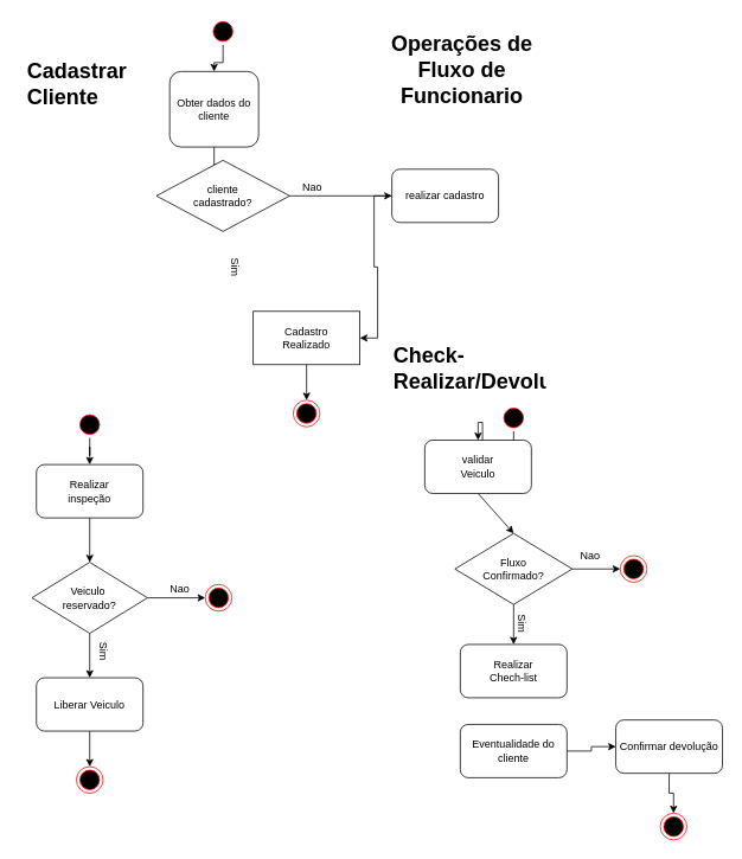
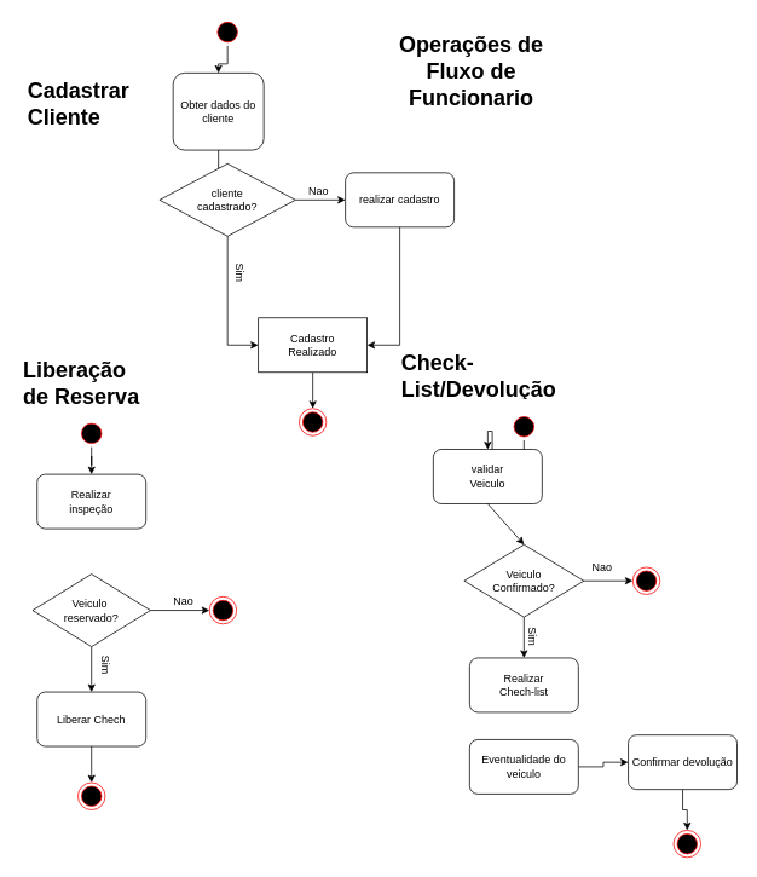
- <mxCell id="7" value="&lt;h1&gt;Cadastrar Cliente&lt;/h1&gt;" style="text;html=1;strokeColor=none;fillColor=none;spacing=5;spacingTop=-20;whiteSpace=wrap;overflow=hidden;rounded=0;" vertex="1" parent="1"><mxGeometry x="25" y="60" width="150" height="60" as="geometry" /></mxCell>
+ <mxCell id="7" value="&lt;h1&gt;Cadastrar Cliente&lt;/h1&gt;" style="text;html=1;strokeColor=none;fillColor=none;spacing=5;spacingTop=-20;whiteSpace=wrap;overflow=hidden;rounded=0;" vertex="1" parent="1"><mxGeometry x="25" y="80" width="150" height="60" as="geometry" /></mxCell>
- <mxCell id="13" value="realizar cadastro" style="rounded=1;whiteSpace=wrap;html=1;" vertex="1" parent="1"><mxGeometry x="440" y="190" width="120" height="60" as="geometry" /></mxCell>
+ <mxCell id="13" value="realizar cadastro" style="rounded=1;whiteSpace=wrap;html=1;" vertex="1" parent="1"><mxGeometry x="380" y="190" width="120" height="60" as="geometry" /></mxCell>
- <mxCell id="32" value="&lt;h1&gt;Check-Realizar/Devolução&lt;/h1&gt;" style="text;html=1;strokeColor=none;fillColor=none;spacing=5;spacingTop=-20;whiteSpace=wrap;overflow=hidden;rounded=0;" vertex="1" parent="1"><mxGeometry x="437" y="380" width="180" height="60" as="geometry" /></mxCell>
+ <mxCell id="32" value="&lt;h1&gt;Check-List/Devolução&lt;/h1&gt;" style="text;html=1;strokeColor=none;fillColor=none;spacing=5;spacingTop=-20;whiteSpace=wrap;overflow=hidden;rounded=0;" vertex="1" parent="1"><mxGeometry x="437" y="380" width="180" height="60" as="geometry" /></mxCell>
+ <mxCell id="9" style="edgeStyle=orthogonalEdgeStyle;rounded=0;orthogonalLoop=1;jettySize=auto;html=1;entryX=0;entryY=0.5;entryDx=0;entryDy=0;" edge="1" parent="1" source="10" target="16"><mxGeometry relative="1" as="geometry" /></mxCell>
+ <mxCell id="18" value="&lt;h1&gt;Liberação de Reserva&lt;/h1&gt;" style="text;html=1;strokeColor=none;fillColor=none;spacing=5;spacingTop=-20;whiteSpace=wrap;overflow=hidden;rounded=0;" vertex="1" parent="1"><mxGeometry x="20" y="387.5" width="150" height="60" as="geometry" /></mxCell>
- <mxCell id="25" value="" style="endArrow=classic;html=1;exitX=0.5;exitY=1;exitDx=0;exitDy=0;entryX=0.5;entryY=0;entryDx=0;entryDy=0;" edge="1" parent="1" source="21" target="24"><mxGeometry width="50" height="50" relative="1" as="geometry"><mxPoint x="411" y="592.5" as="sourcePoint" /><mxPoint x="461" y="542.5" as="targetPoint" /></mxGeometry></mxCell>
- <mxCell id="39" value="Fluxo&lt;br&gt;Confirmado?" style="rhombus;whiteSpace=wrap;html=1;" vertex="1" parent="1"><mxGeometry x="511" y="600" width="132" height="80" as="geometry" /></mxCell>
+ <mxCell id="39" value="Veiculo&lt;br&gt;Confirmado?" style="rhombus;whiteSpace=wrap;html=1;" vertex="1" parent="1"><mxGeometry x="511" y="600" width="132" height="80" as="geometry" /></mxCell>
- <mxCell id="29" value="Liberar Veiculo" style="rounded=1;whiteSpace=wrap;html=1;" vertex="1" parent="1"><mxGeometry x="40" y="762.5" width="120" height="60" as="geometry" /></mxCell>
+ <mxCell id="29" value="Liberar Chech" style="rounded=1;whiteSpace=wrap;html=1;" vertex="1" parent="1"><mxGeometry x="40" y="762.5" width="120" height="60" as="geometry" /></mxCell>
- <mxCell id="45" value="Eventualidade do cliente" style="rounded=1;whiteSpace=wrap;html=1;" vertex="1" parent="1"><mxGeometry x="517" y="815" width="120" height="60" as="geometry" /></mxCell>
+ <mxCell id="45" value="Eventualidade do veiculo" style="rounded=1;whiteSpace=wrap;html=1;" vertex="1" parent="1"><mxGeometry x="517" y="815" width="120" height="60" as="geometry" /></mxCell>
